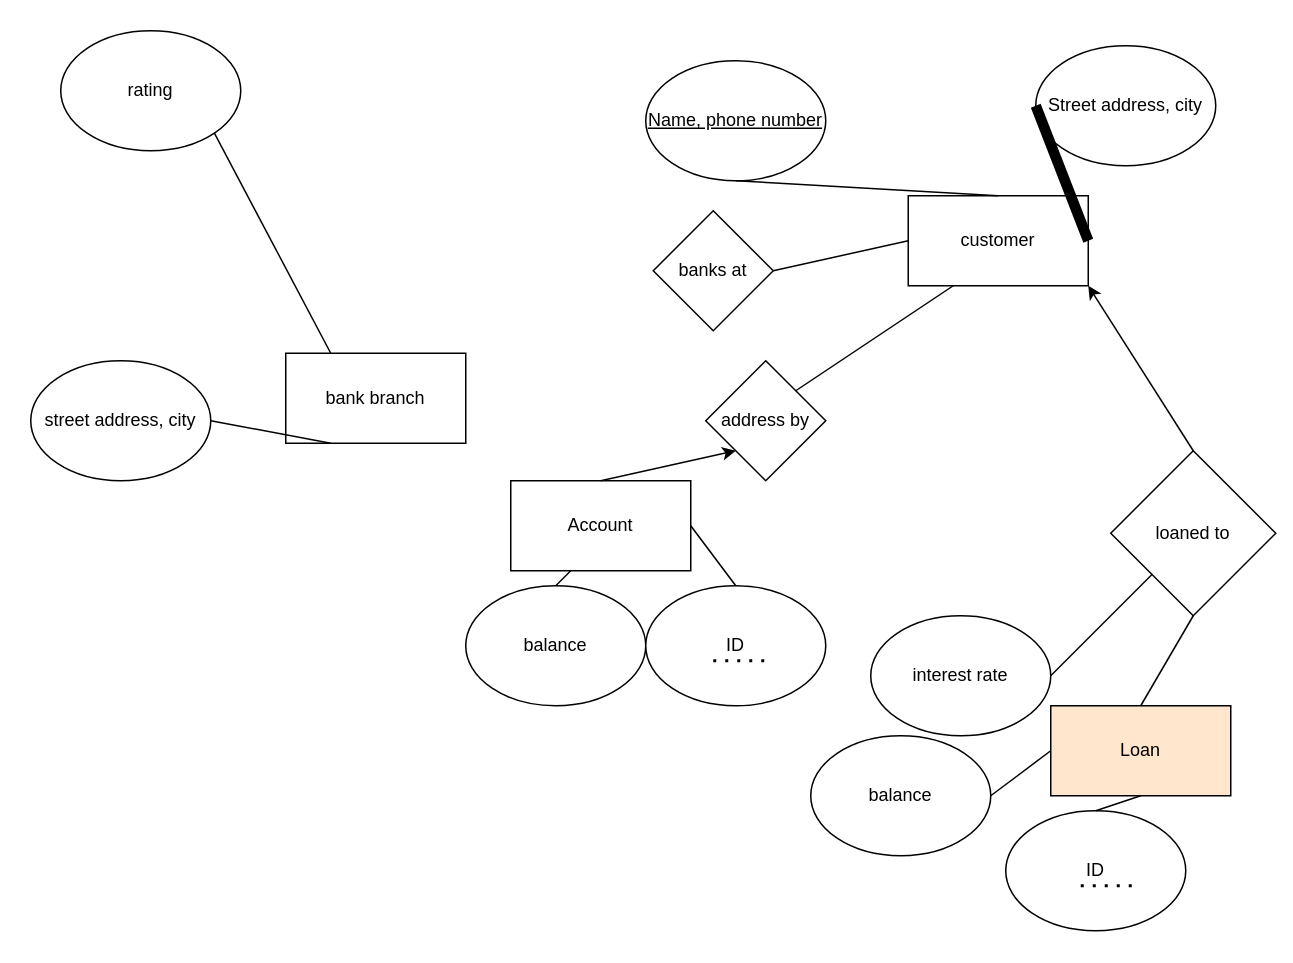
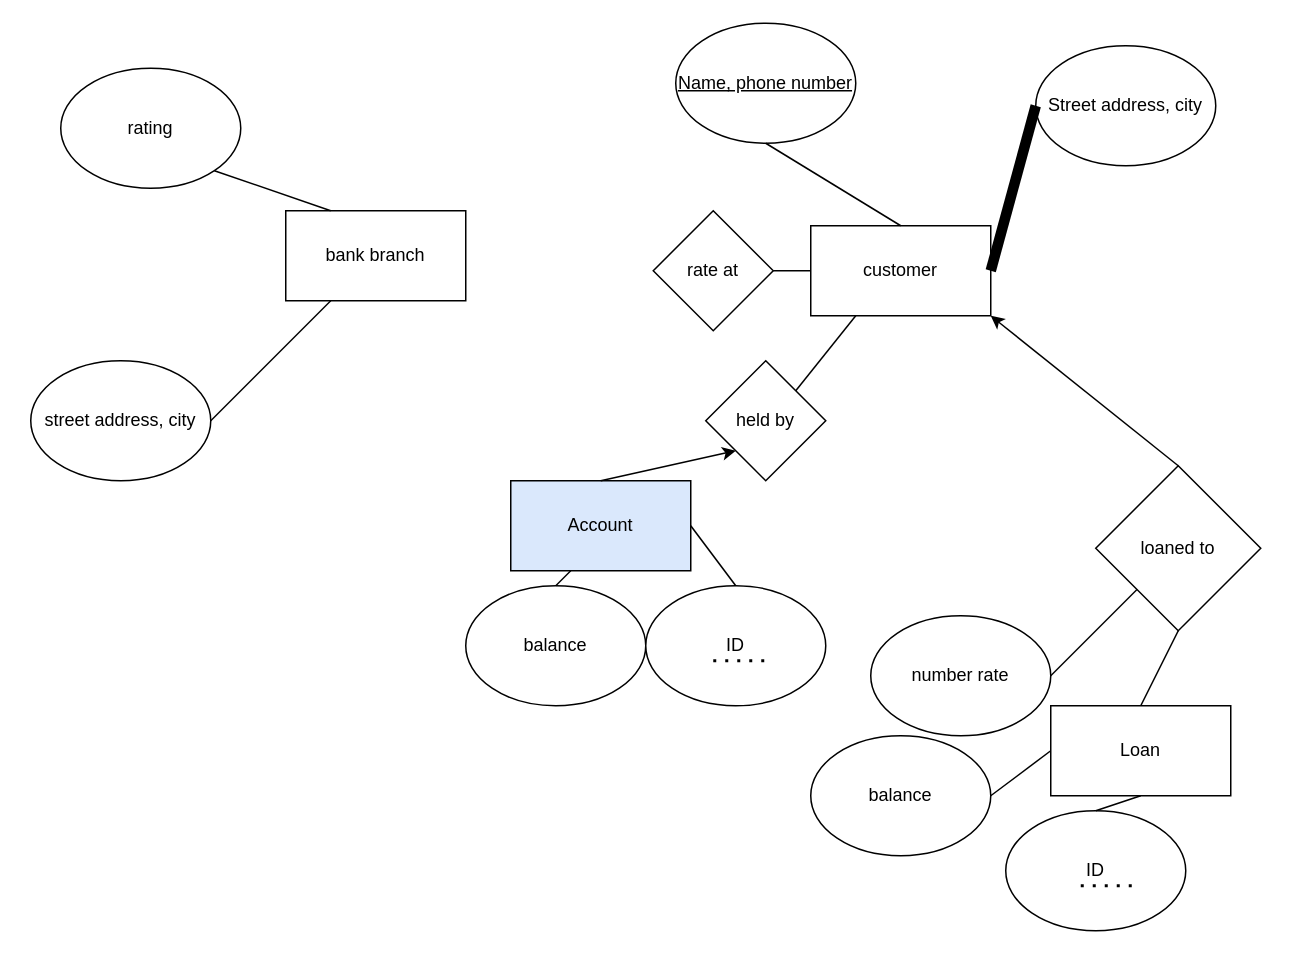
- <mxCell id="4" value="rating" style="ellipse;whiteSpace=wrap;html=1;" vertex="1" parent="1"><mxGeometry x="40" y="20" width="120" height="80" as="geometry" /></mxCell>
+ <mxCell id="4" value="rating" style="ellipse;whiteSpace=wrap;html=1;" vertex="1" parent="1"><mxGeometry x="40" y="45" width="120" height="80" as="geometry" /></mxCell>
- <mxCell id="10" value="&lt;u&gt;Name, phone number&lt;/u&gt;" style="ellipse;whiteSpace=wrap;html=1;" vertex="1" parent="1"><mxGeometry x="430" y="40" width="120" height="80" as="geometry" /></mxCell>
+ <mxCell id="10" value="&lt;u&gt;Name, phone number&lt;/u&gt;" style="ellipse;whiteSpace=wrap;html=1;" vertex="1" parent="1"><mxGeometry x="450" y="15" width="120" height="80" as="geometry" /></mxCell>
- <mxCell id="8" value="customer" style="rounded=0;whiteSpace=wrap;html=1;" vertex="1" parent="1"><mxGeometry x="605" y="130" width="120" height="60" as="geometry" /></mxCell>
+ <mxCell id="8" value="customer" style="rounded=0;whiteSpace=wrap;html=1;" vertex="1" parent="1"><mxGeometry x="540" y="150" width="120" height="60" as="geometry" /></mxCell>
- <mxCell id="5" value="banks at" style="rhombus;whiteSpace=wrap;html=1;" vertex="1" parent="1"><mxGeometry x="435" y="140" width="80" height="80" as="geometry" /></mxCell>
+ <mxCell id="5" value="rate at" style="rhombus;whiteSpace=wrap;html=1;" vertex="1" parent="1"><mxGeometry x="435" y="140" width="80" height="80" as="geometry" /></mxCell>
- <mxCell id="2" value="bank branch" style="rounded=0;whiteSpace=wrap;html=1;" vertex="1" parent="1"><mxGeometry x="190" y="235" width="120" height="60" as="geometry" /></mxCell>
+ <mxCell id="2" value="bank branch" style="rounded=0;whiteSpace=wrap;html=1;" vertex="1" parent="1"><mxGeometry x="190" y="140" width="120" height="60" as="geometry" /></mxCell>
- <mxCell id="31" value="address by" style="rhombus;whiteSpace=wrap;html=1;" vertex="1" parent="1"><mxGeometry x="470" y="240" width="80" height="80" as="geometry" /></mxCell>
+ <mxCell id="31" value="held by" style="rhombus;whiteSpace=wrap;html=1;" vertex="1" parent="1"><mxGeometry x="470" y="240" width="80" height="80" as="geometry" /></mxCell>
- <mxCell id="14" value="Account" style="rounded=0;whiteSpace=wrap;html=1;" vertex="1" parent="1"><mxGeometry x="340" y="320" width="120" height="60" as="geometry" /></mxCell>
+ <mxCell id="14" value="Account" style="rounded=0;whiteSpace=wrap;html=1;fillColor=#dae8fc;" vertex="1" parent="1"><mxGeometry x="340" y="320" width="120" height="60" as="geometry" /></mxCell>
- <mxCell id="21" value="loaned to" style="rhombus;whiteSpace=wrap;html=1;" vertex="1" parent="1"><mxGeometry x="740" y="300" width="110" height="110" as="geometry" /></mxCell>
+ <mxCell id="21" value="loaned to" style="rhombus;whiteSpace=wrap;html=1;" vertex="1" parent="1"><mxGeometry x="730" y="310" width="110" height="110" as="geometry" /></mxCell>
- <mxCell id="19" value="interest rate" style="ellipse;whiteSpace=wrap;html=1;" vertex="1" parent="1"><mxGeometry x="580" y="410" width="120" height="80" as="geometry" /></mxCell>
+ <mxCell id="19" value="number rate" style="ellipse;whiteSpace=wrap;html=1;" vertex="1" parent="1"><mxGeometry x="580" y="410" width="120" height="80" as="geometry" /></mxCell>
- <mxCell id="15" value="Loan" style="rounded=0;whiteSpace=wrap;html=1;fillColor=#ffe6cc;" vertex="1" parent="1"><mxGeometry x="700" y="470" width="120" height="60" as="geometry" /></mxCell>
+ <mxCell id="15" value="Loan" style="rounded=0;whiteSpace=wrap;html=1;" vertex="1" parent="1"><mxGeometry x="700" y="470" width="120" height="60" as="geometry" /></mxCell>
